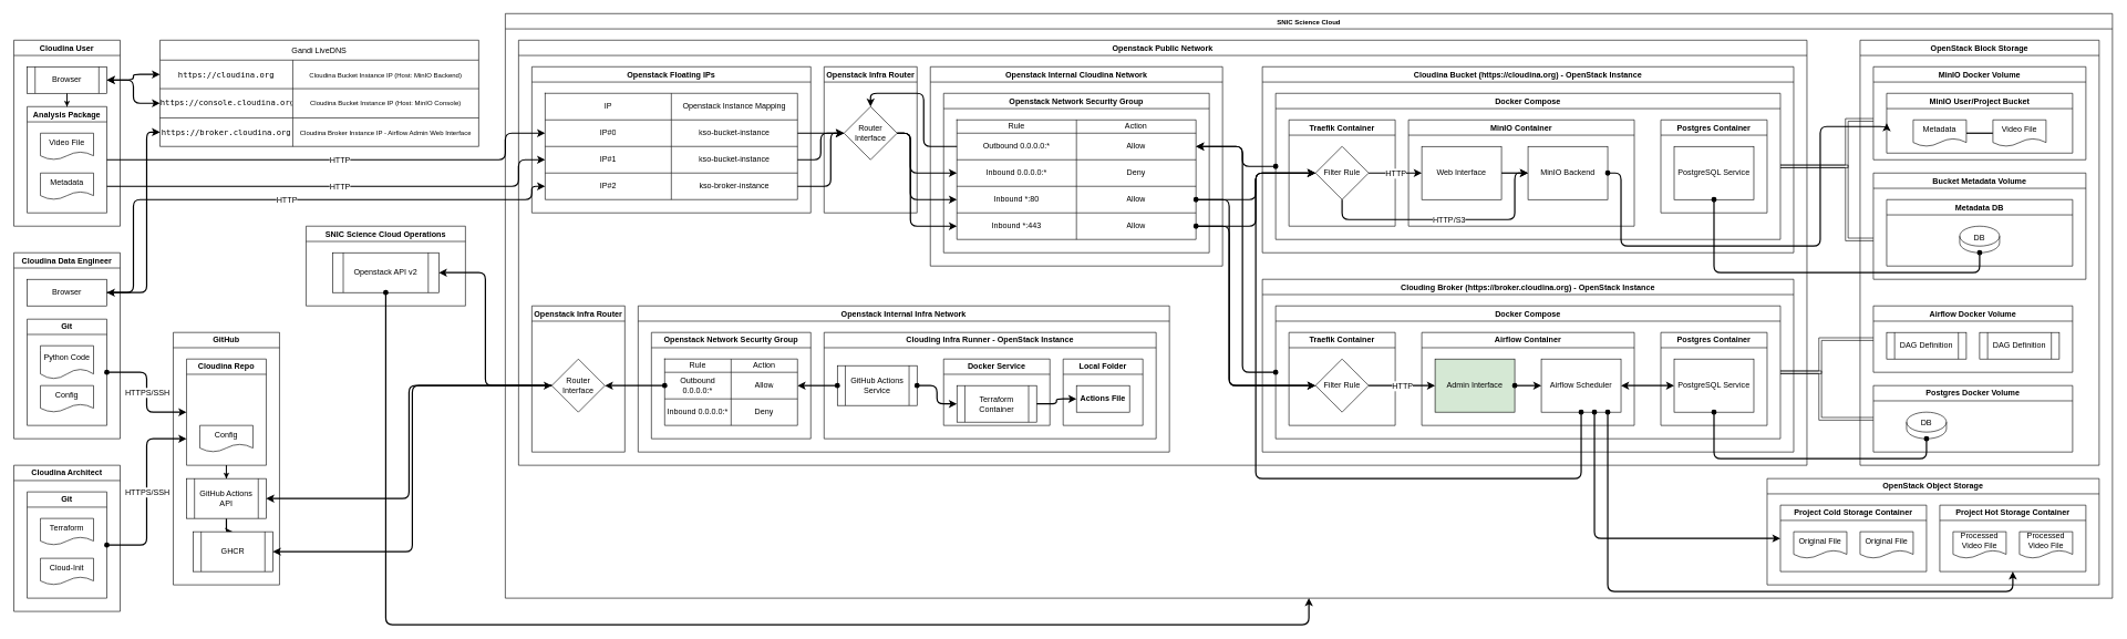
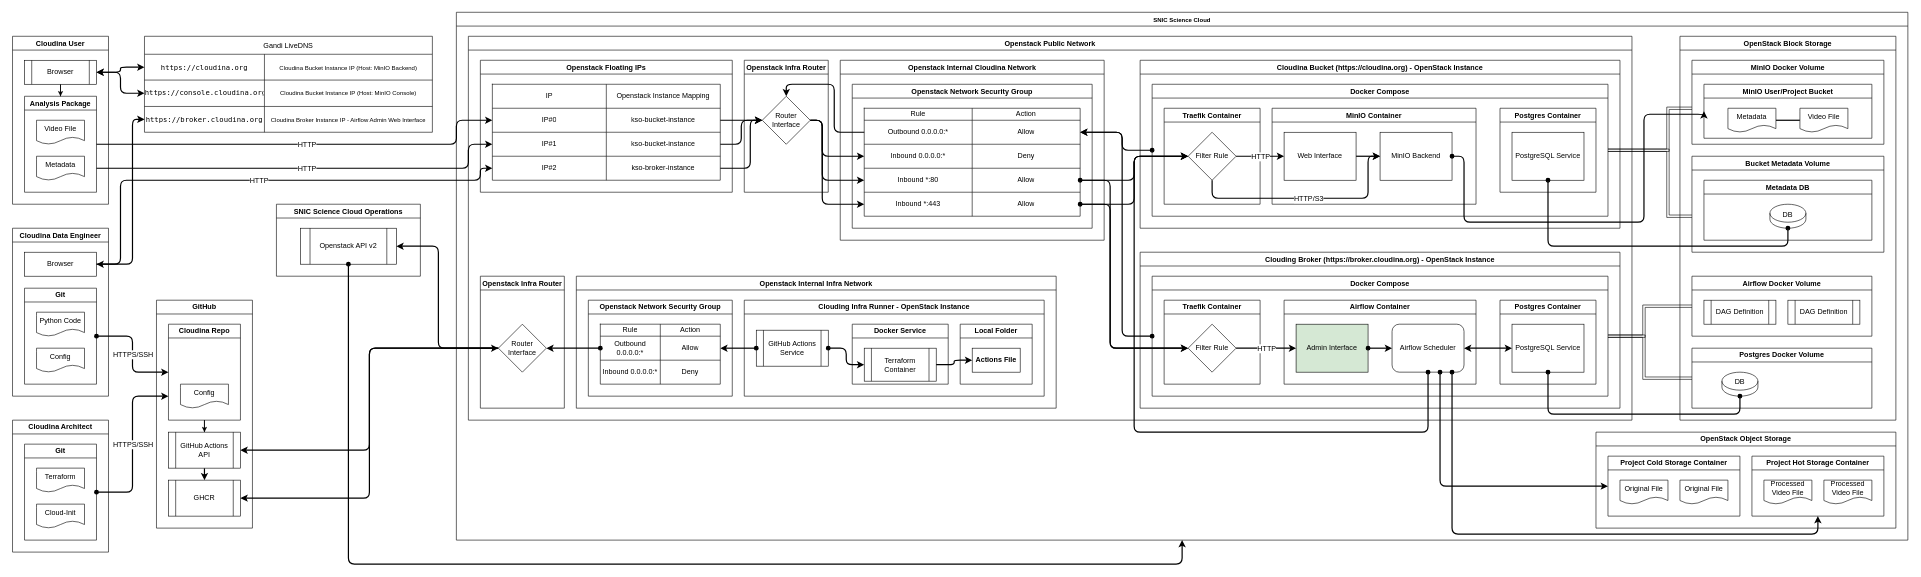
- <mxCell id="12" value="Python Code" style="shape=document;whiteSpace=wrap;html=1;boundedLbl=1;" parent="10" vertex="1"><mxGeometry x="20" y="40" width="80" height="50" as="geometry" /></mxCell>
+ <mxCell id="12" value="Python Code" style="shape=document;whiteSpace=wrap;html=1;boundedLbl=1;" parent="10" vertex="1"><mxGeometry x="20" y="40" width="80" height="40" as="geometry" /></mxCell>
- <mxCell id="66" value="Airflow Scheduler" style="rounded=0;whiteSpace=wrap;html=1;" parent="64" vertex="1"><mxGeometry x="180" y="40" width="120" height="80" as="geometry" /></mxCell>
+ <mxCell id="66" value="Airflow Scheduler" style="whiteSpace=wrap;html=1;rounded=1;" parent="64" vertex="1"><mxGeometry x="180" y="40" width="120" height="80" as="geometry" /></mxCell>
- <mxCell id="25" value="GHCR" style="shape=process;whiteSpace=wrap;html=1;backgroundOutline=1;fontSize=12;" parent="19" vertex="1"><mxGeometry x="30" y="300" width="120" height="60" as="geometry" /></mxCell>
+ <mxCell id="25" value="GHCR" style="shape=process;whiteSpace=wrap;html=1;backgroundOutline=1;fontSize=12;" parent="19" vertex="1"><mxGeometry x="20" y="300" width="120" height="60" as="geometry" /></mxCell>
